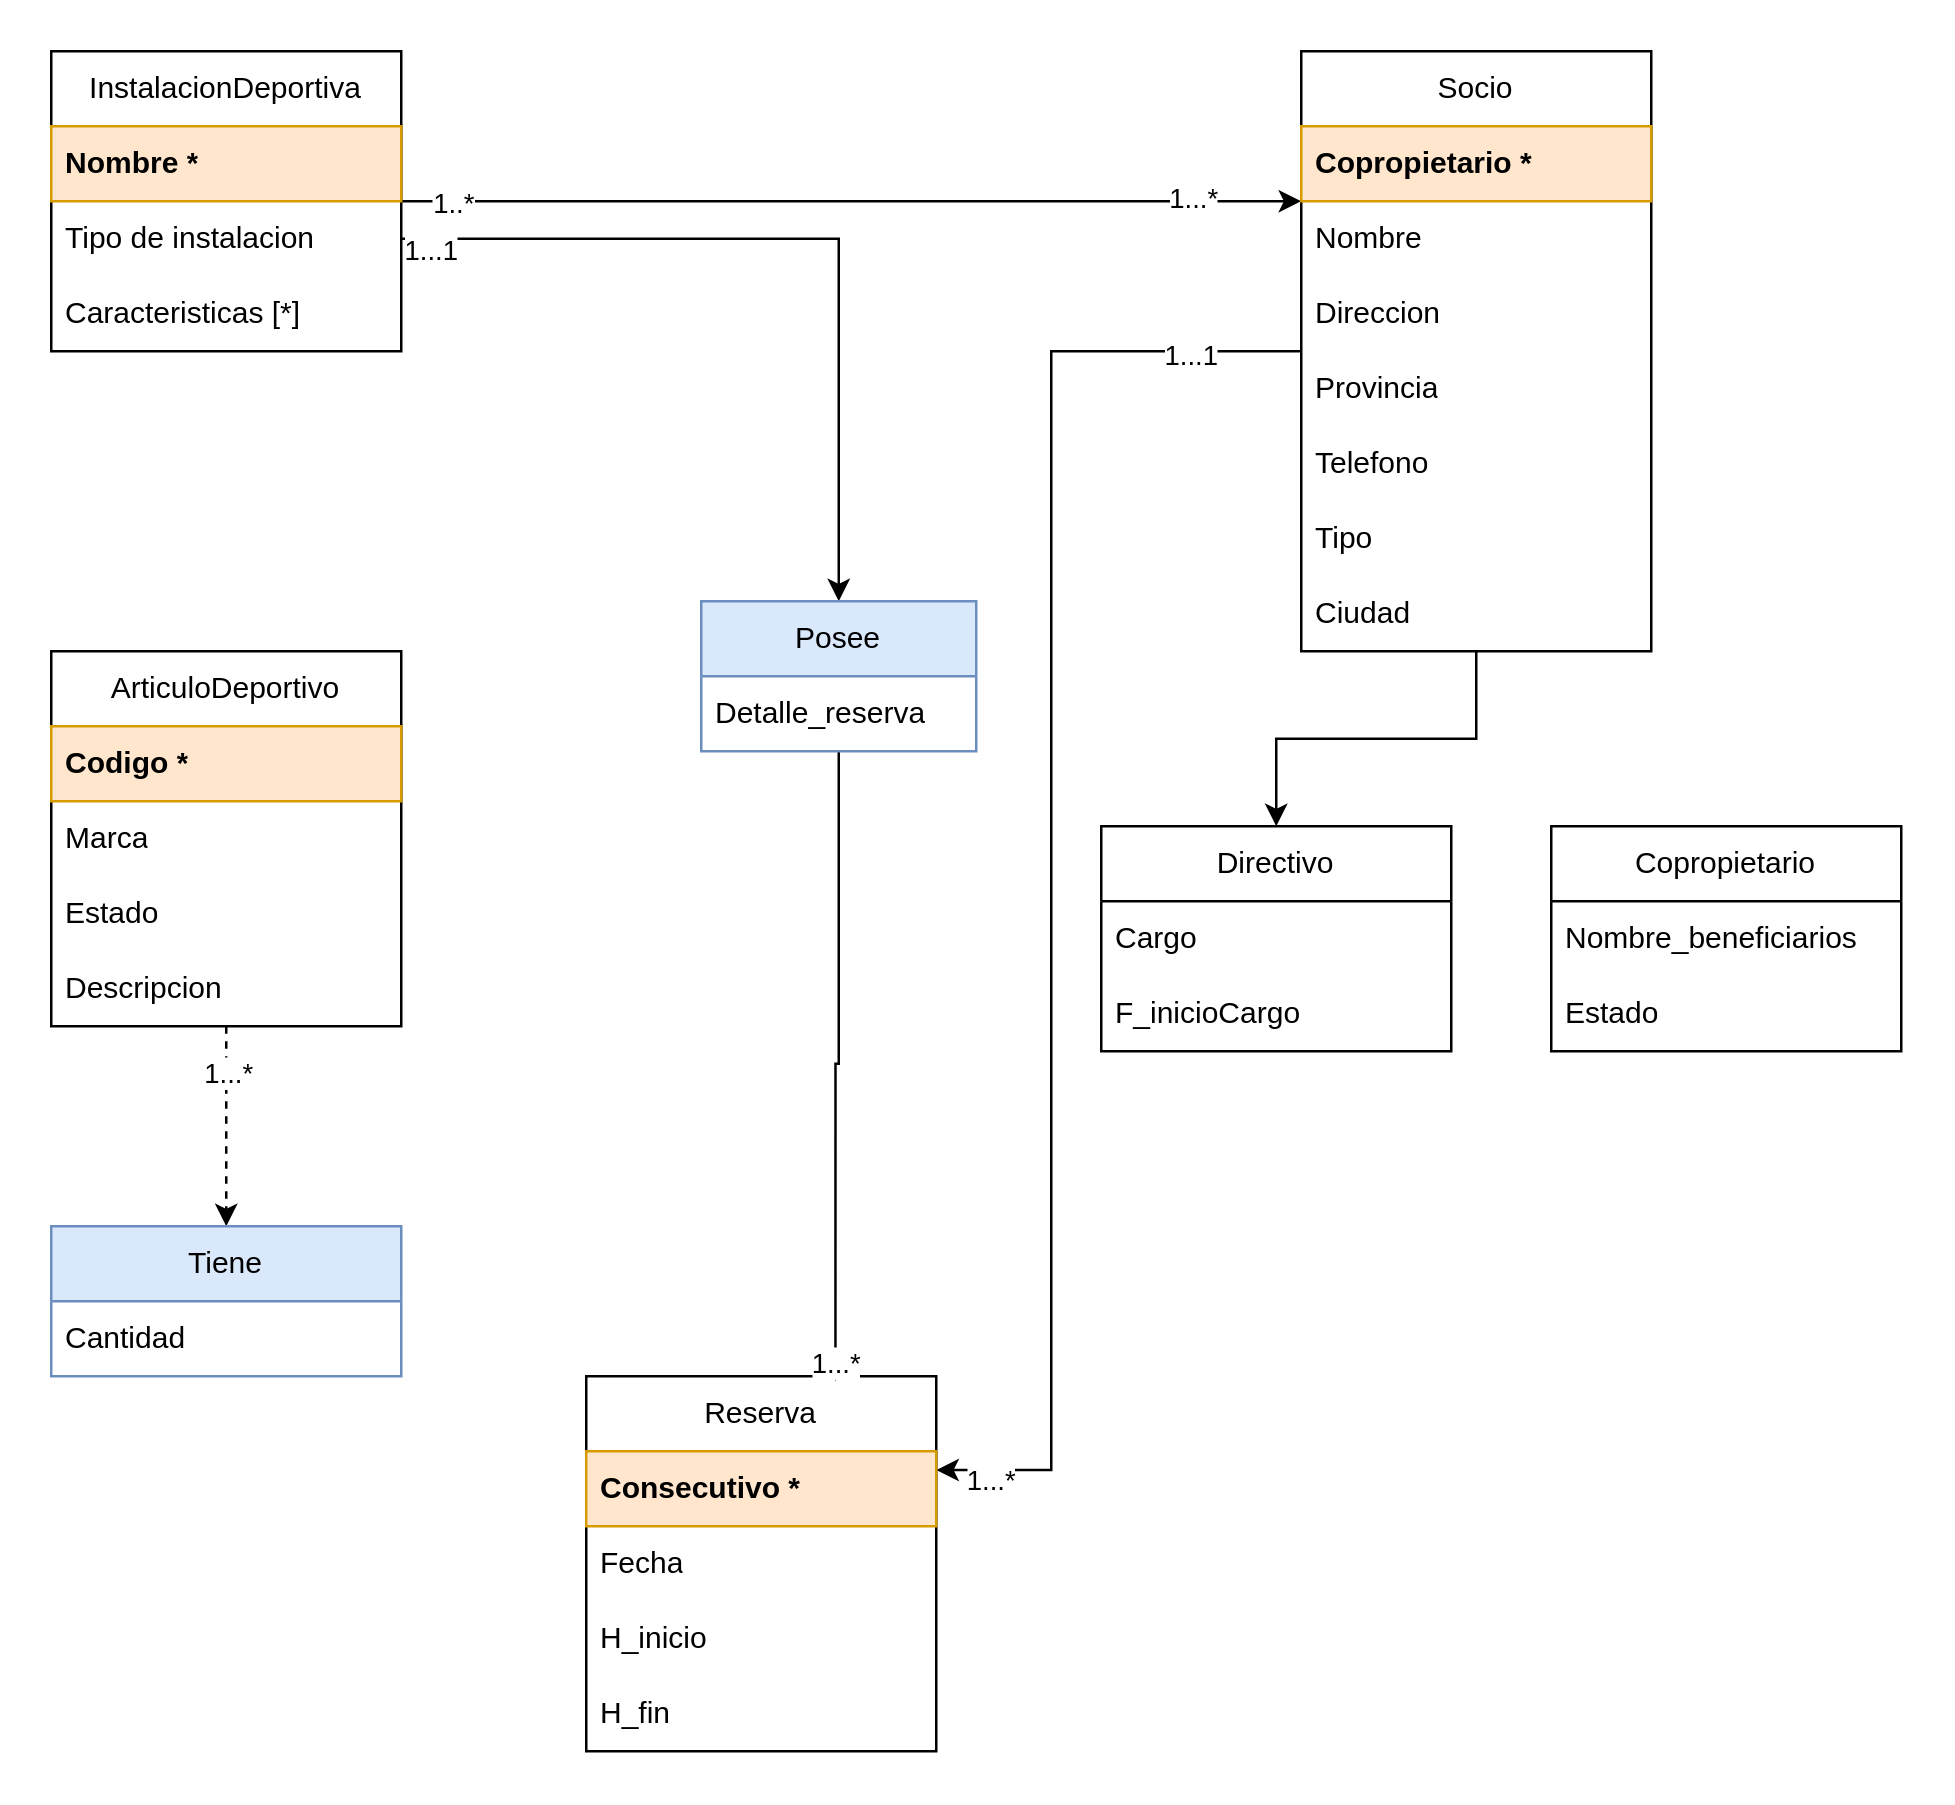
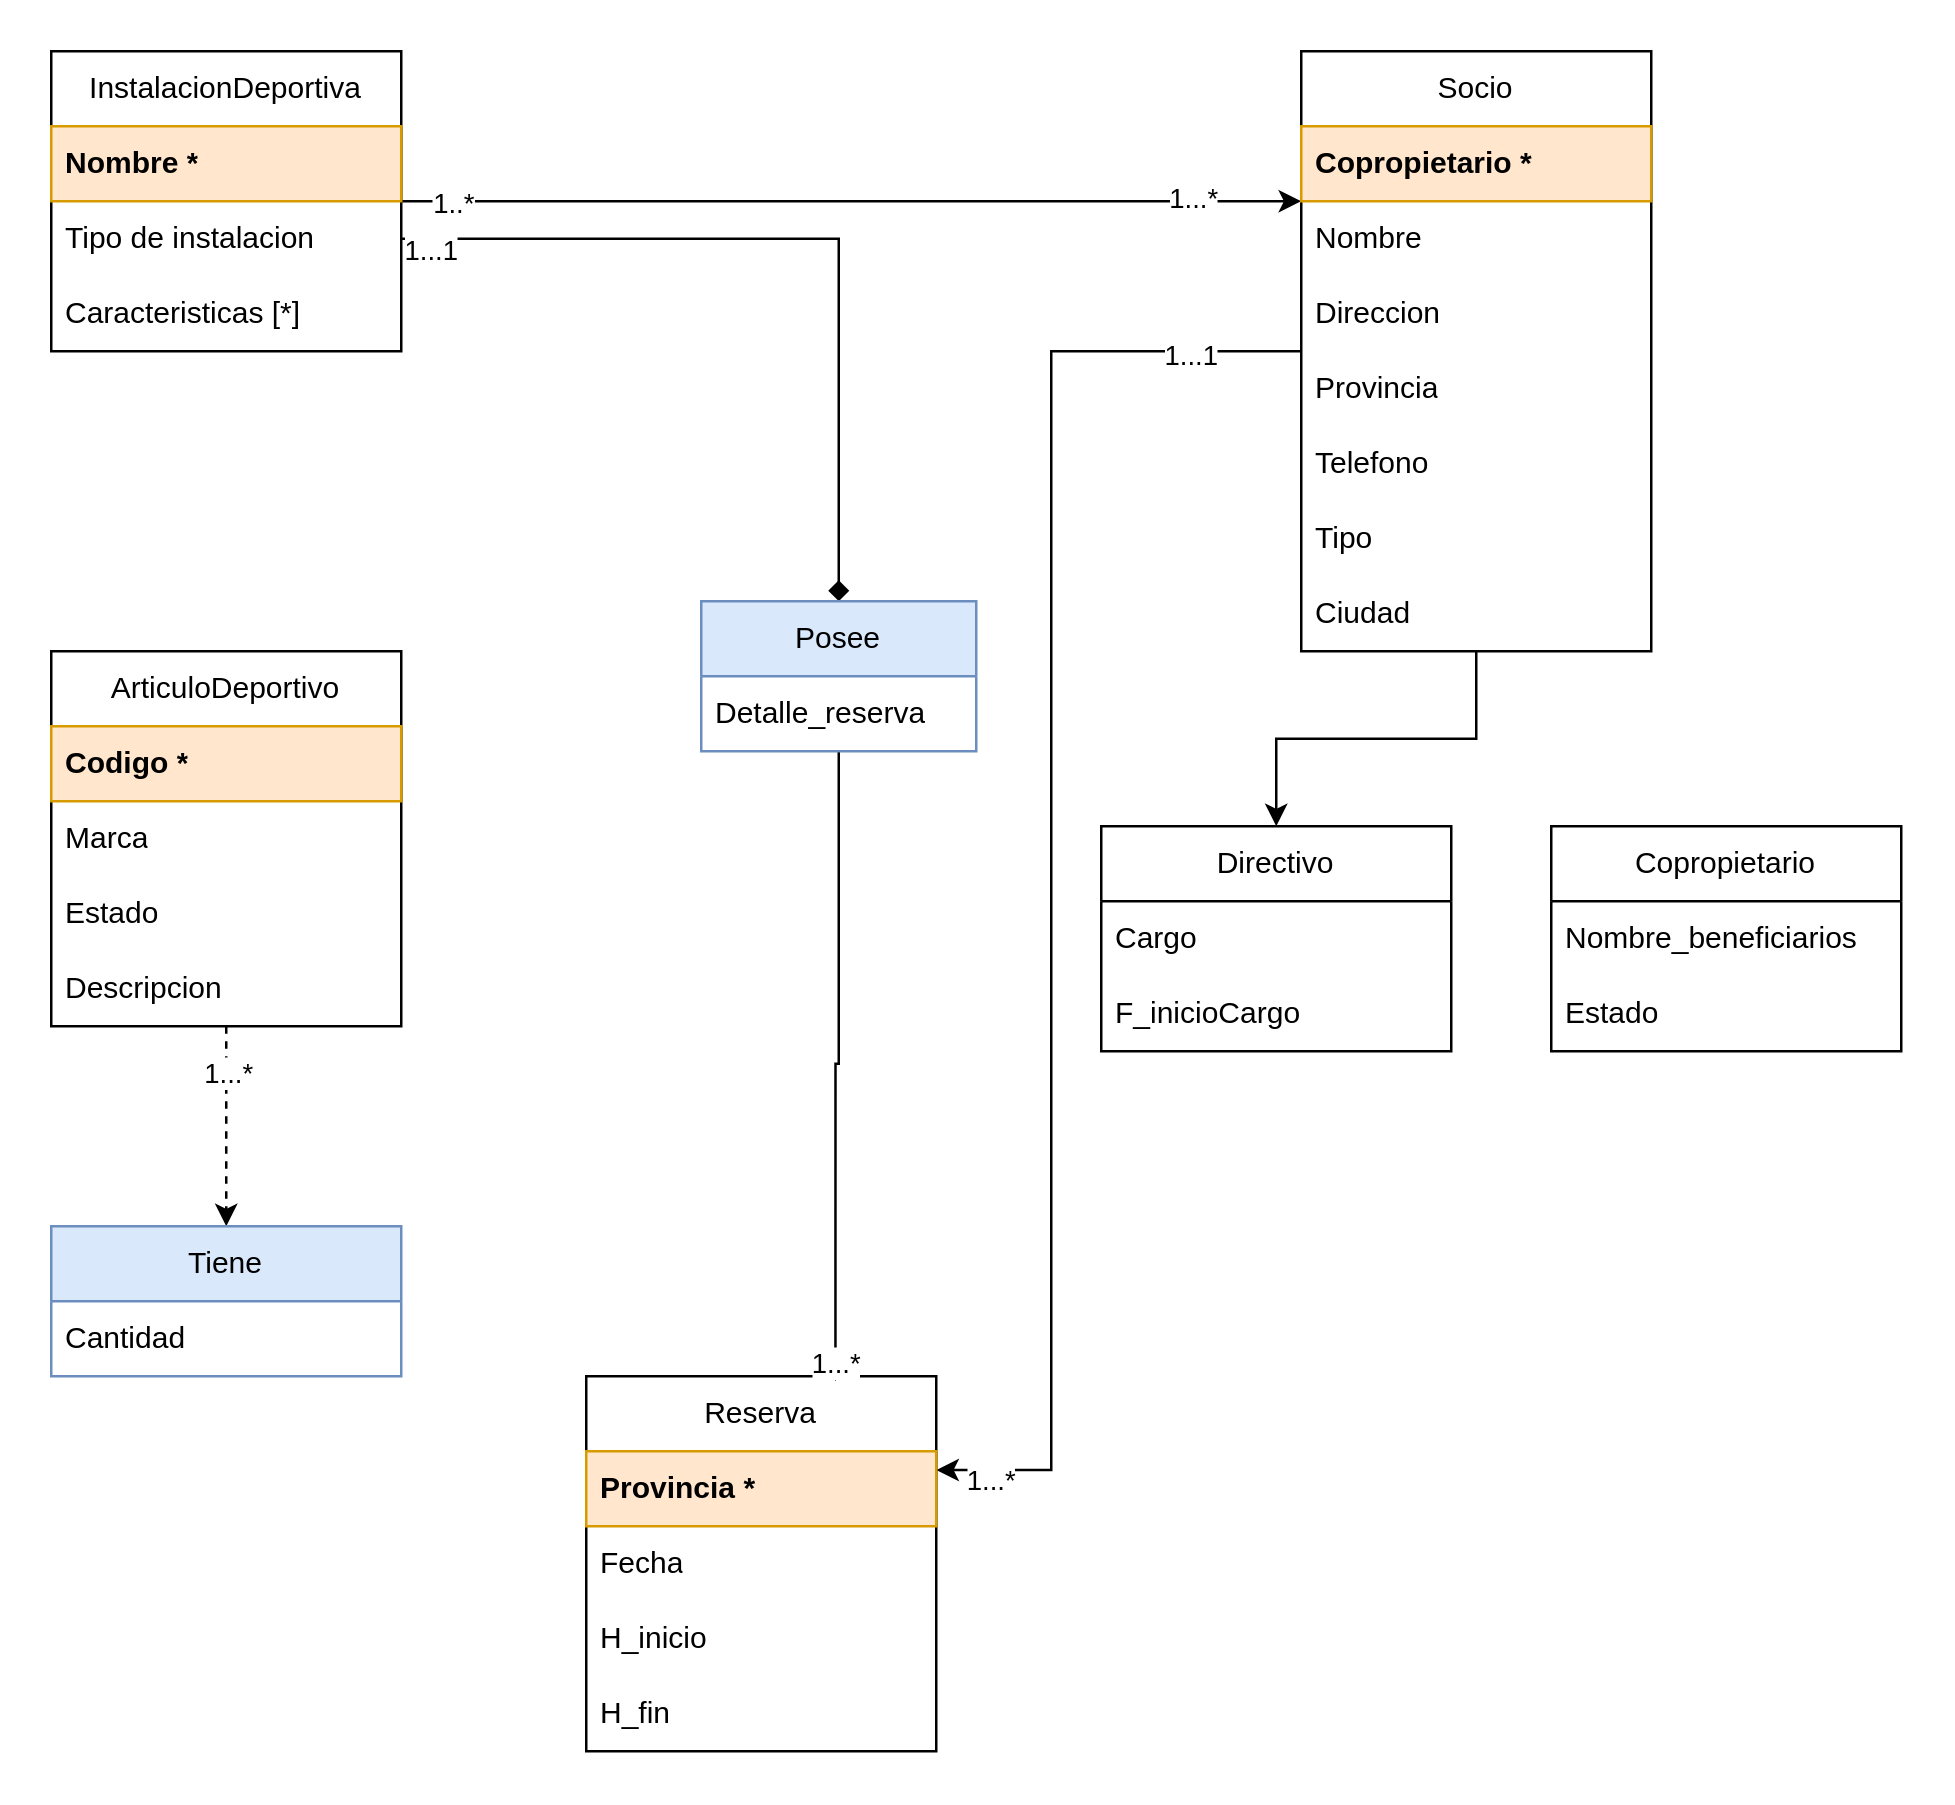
- <mxCell id="41" value="" style="edgeStyle=orthogonalEdgeStyle;rounded=0;orthogonalLoop=1;jettySize=auto;html=1;entryX=0.5;entryY=0;entryDx=0;entryDy=0;" edge="1" parent="1" source="7" target="43"><mxGeometry relative="1" as="geometry"><mxPoint x="160" y="95" as="sourcePoint" /><mxPoint x="334" y="542" as="targetPoint" /></mxGeometry></mxCell>
+ <mxCell id="41" value="" style="edgeStyle=orthogonalEdgeStyle;rounded=0;orthogonalLoop=1;jettySize=auto;html=1;entryX=0.5;entryY=0;entryDx=0;entryDy=0;endArrow=diamond;" edge="1" parent="1" source="7" target="43"><mxGeometry relative="1" as="geometry"><mxPoint x="160" y="95" as="sourcePoint" /><mxPoint x="334" y="542" as="targetPoint" /></mxGeometry></mxCell>
- <mxCell id="35" value="&lt;b&gt;Consecutivo *&lt;/b&gt;" style="text;strokeColor=#d79b00;fillColor=#ffe6cc;align=left;verticalAlign=middle;spacingLeft=4;spacingRight=4;overflow=hidden;points=[[0,0.5],[1,0.5]];portConstraint=eastwest;rotatable=0;whiteSpace=wrap;html=1;" vertex="1" parent="34"><mxGeometry y="30" width="140" height="30" as="geometry" /></mxCell>
+ <mxCell id="35" value="&lt;b&gt;Provincia *&lt;/b&gt;" style="text;strokeColor=#d79b00;fillColor=#ffe6cc;align=left;verticalAlign=middle;spacingLeft=4;spacingRight=4;overflow=hidden;points=[[0,0.5],[1,0.5]];portConstraint=eastwest;rotatable=0;whiteSpace=wrap;html=1;" vertex="1" parent="34"><mxGeometry y="30" width="140" height="30" as="geometry" /></mxCell>
